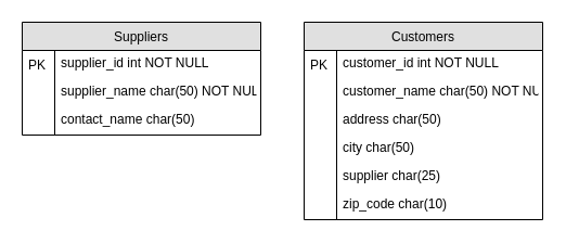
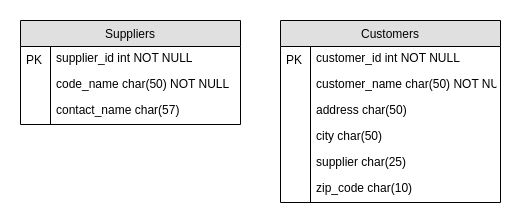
- <mxCell id="5" value="supplier_name char(50) NOT NULL" style="shape=partialRectangle;top=0;left=0;right=0;bottom=0;align=left;verticalAlign=top;spacingTop=-2;fillColor=none;spacingLeft=34;spacingRight=4;overflow=hidden;rotatable=0;points=[[0,0.5],[1,0.5]];portConstraint=eastwest;dropTarget=0;" parent="2" vertex="1"><mxGeometry y="52" width="220" height="26" as="geometry" /></mxCell>
+ <mxCell id="5" value="code_name char(50) NOT NULL" style="shape=partialRectangle;top=0;left=0;right=0;bottom=0;align=left;verticalAlign=top;spacingTop=-2;fillColor=none;spacingLeft=34;spacingRight=4;overflow=hidden;rotatable=0;points=[[0,0.5],[1,0.5]];portConstraint=eastwest;dropTarget=0;" parent="2" vertex="1"><mxGeometry y="52" width="220" height="26" as="geometry" /></mxCell>
- <mxCell id="7" value="contact_name char(50)" style="shape=partialRectangle;top=0;left=0;right=0;bottom=0;align=left;verticalAlign=top;spacingTop=-2;fillColor=none;spacingLeft=34;spacingRight=4;overflow=hidden;rotatable=0;points=[[0,0.5],[1,0.5]];portConstraint=eastwest;dropTarget=0;" parent="2" vertex="1"><mxGeometry y="78" width="220" height="26" as="geometry" /></mxCell>
+ <mxCell id="7" value="contact_name char(57)" style="shape=partialRectangle;top=0;left=0;right=0;bottom=0;align=left;verticalAlign=top;spacingTop=-2;fillColor=none;spacingLeft=34;spacingRight=4;overflow=hidden;rotatable=0;points=[[0,0.5],[1,0.5]];portConstraint=eastwest;dropTarget=0;" parent="2" vertex="1"><mxGeometry y="78" width="220" height="26" as="geometry" /></mxCell>
